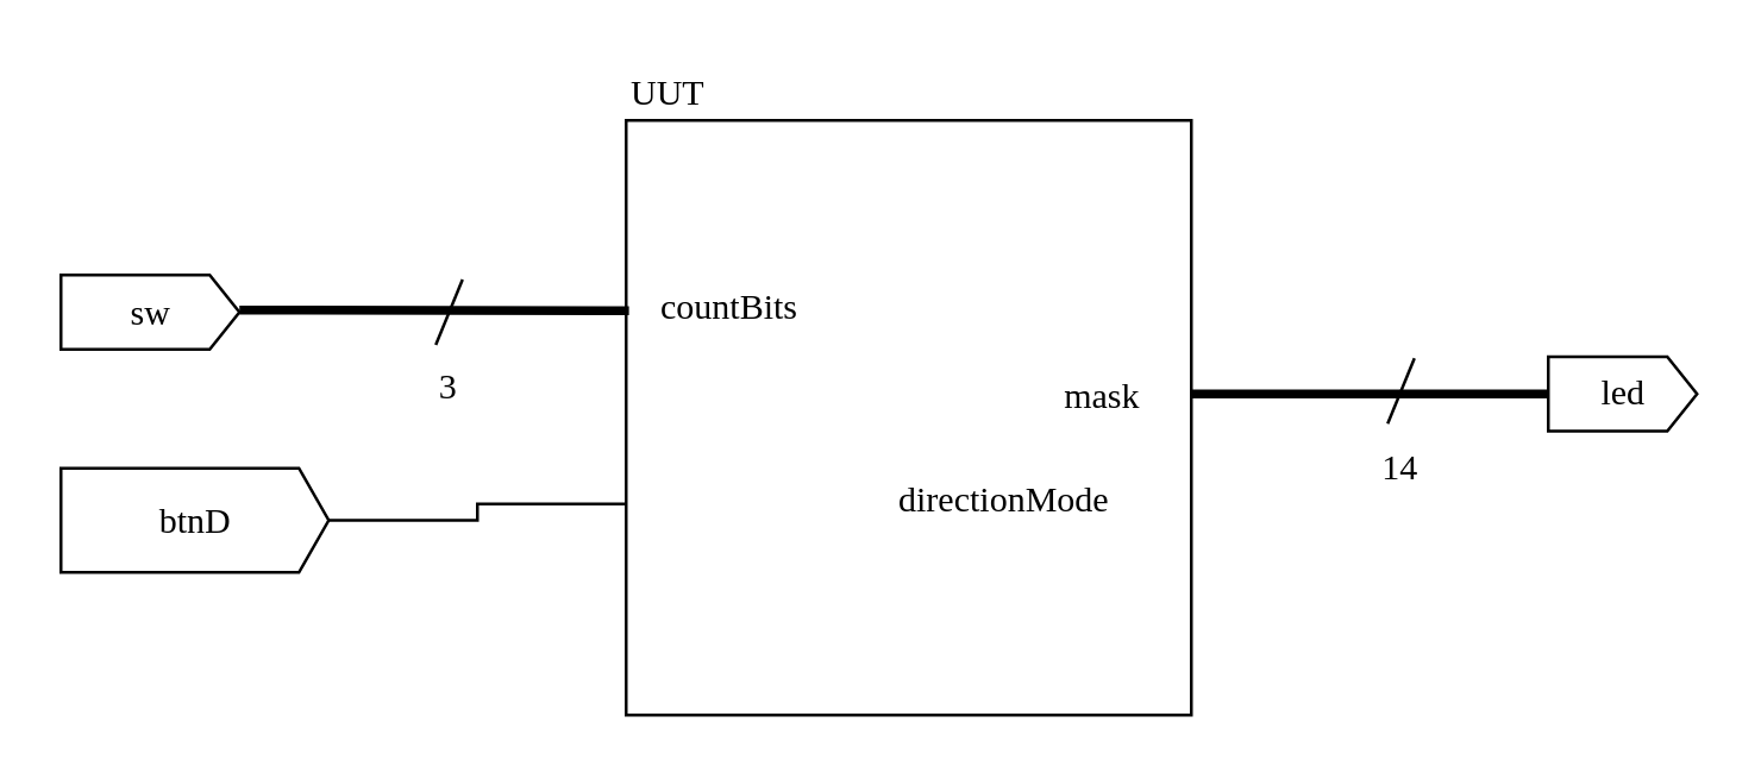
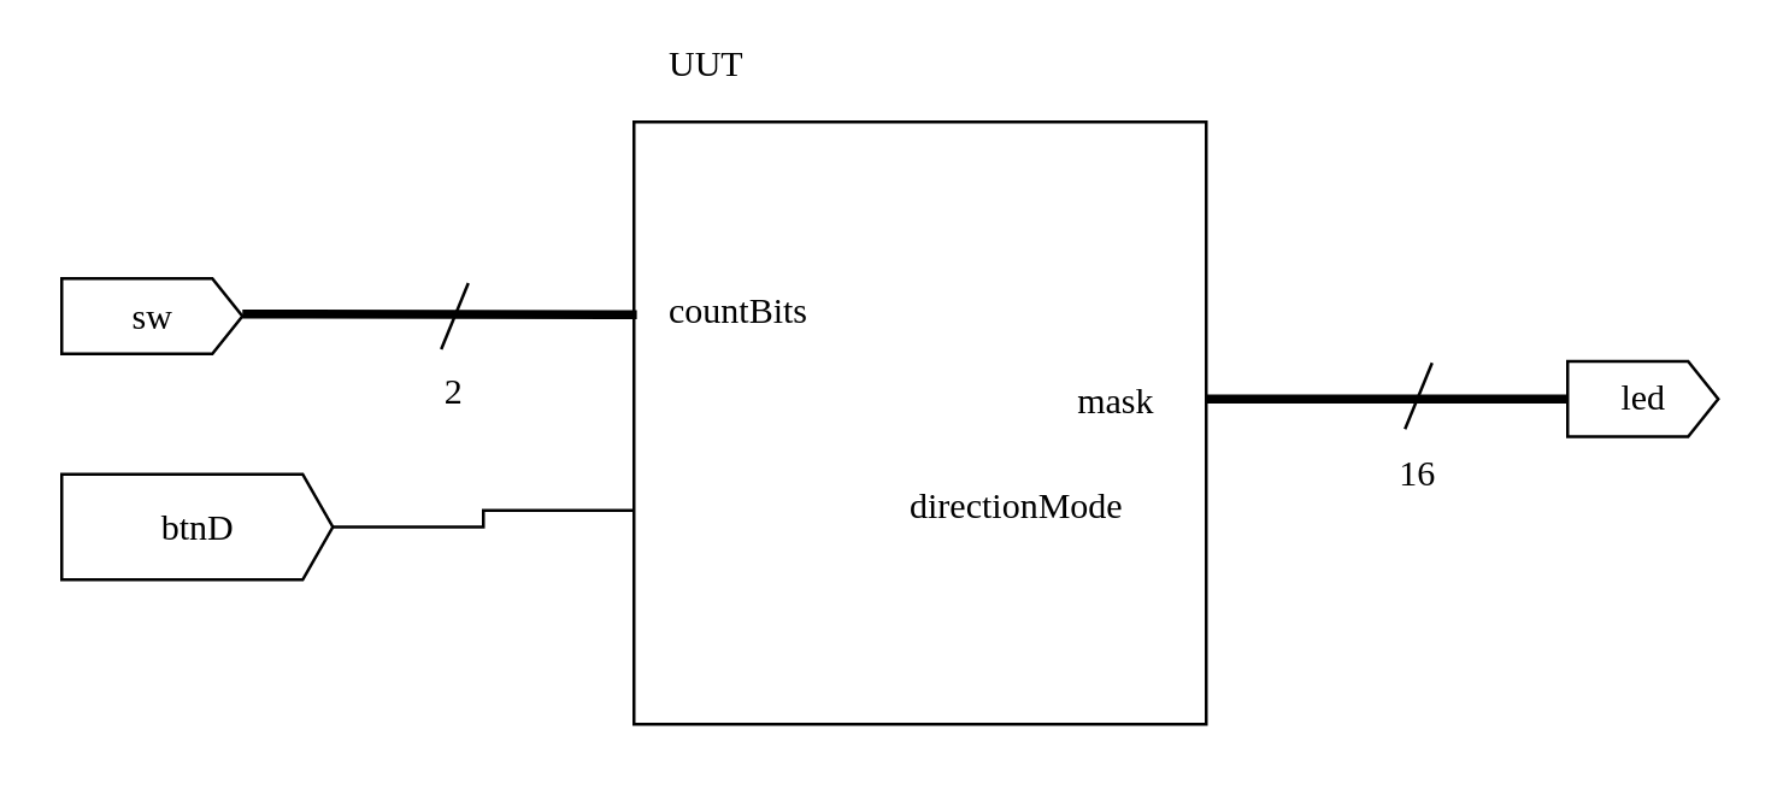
- <mxCell id="13" value="UUT" style="text;html=1;align=left;verticalAlign=bottom;whiteSpace=wrap;rounded=0;fontFamily=Lucida Console;fontStyle=0" parent="1" vertex="1"><mxGeometry x="210" y="20" width="190" height="20" as="geometry" /></mxCell>
+ <mxCell id="13" value="UUT" style="text;html=1;align=left;verticalAlign=bottom;whiteSpace=wrap;rounded=0;fontFamily=Lucida Console;fontStyle=0" parent="1" vertex="1"><mxGeometry x="220" y="10" width="190" height="20" as="geometry" /></mxCell>
- <mxCell id="10" value="3" style="text;html=1;align=center;verticalAlign=bottom;whiteSpace=wrap;rounded=0;fontFamily=Lucida Console;fontStyle=0" parent="1" vertex="1"><mxGeometry x="120" y="119" width="61" height="20" as="geometry" /></mxCell>
+ <mxCell id="10" value="2" style="text;html=1;align=center;verticalAlign=bottom;whiteSpace=wrap;rounded=0;fontFamily=Lucida Console;fontStyle=0" parent="1" vertex="1"><mxGeometry x="120" y="119" width="61" height="20" as="geometry" /></mxCell>
- <mxCell id="15" value="14" style="text;html=1;align=center;verticalAlign=bottom;whiteSpace=wrap;rounded=0;fontFamily=Lucida Console;fontStyle=0" parent="1" vertex="1"><mxGeometry x="440" y="145.5" width="61" height="20" as="geometry" /></mxCell>
+ <mxCell id="15" value="16" style="text;html=1;align=center;verticalAlign=bottom;whiteSpace=wrap;rounded=0;fontFamily=Lucida Console;fontStyle=0" parent="1" vertex="1"><mxGeometry x="440" y="145.5" width="61" height="20" as="geometry" /></mxCell>
